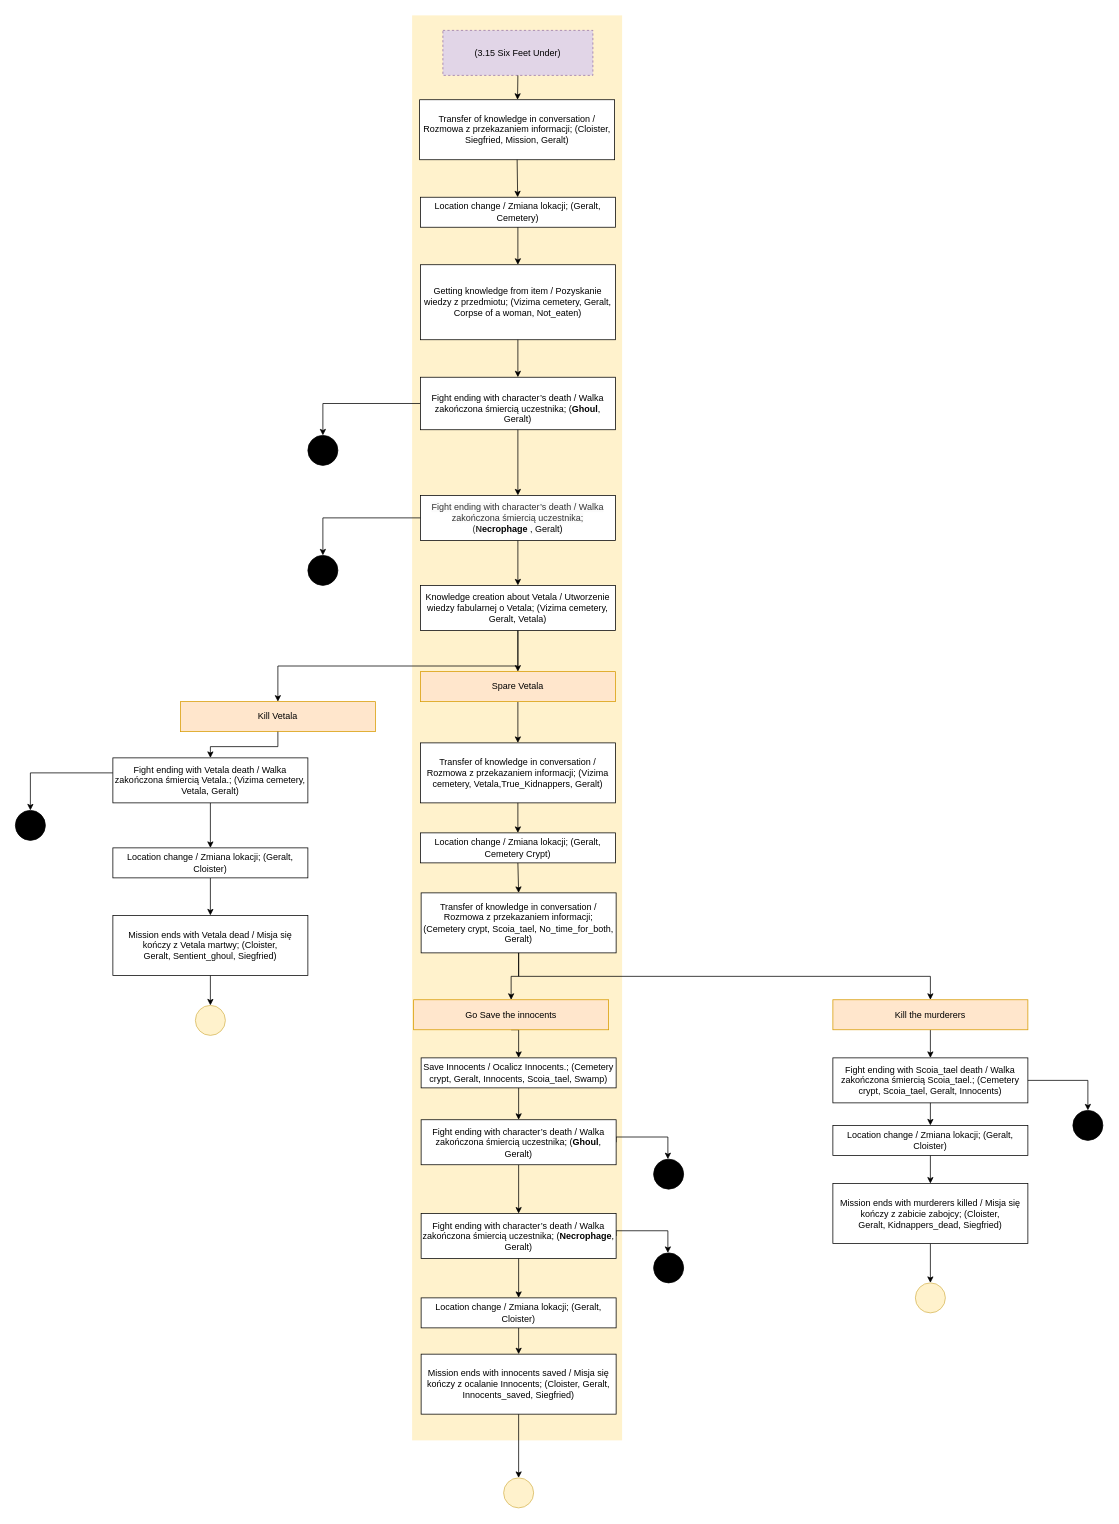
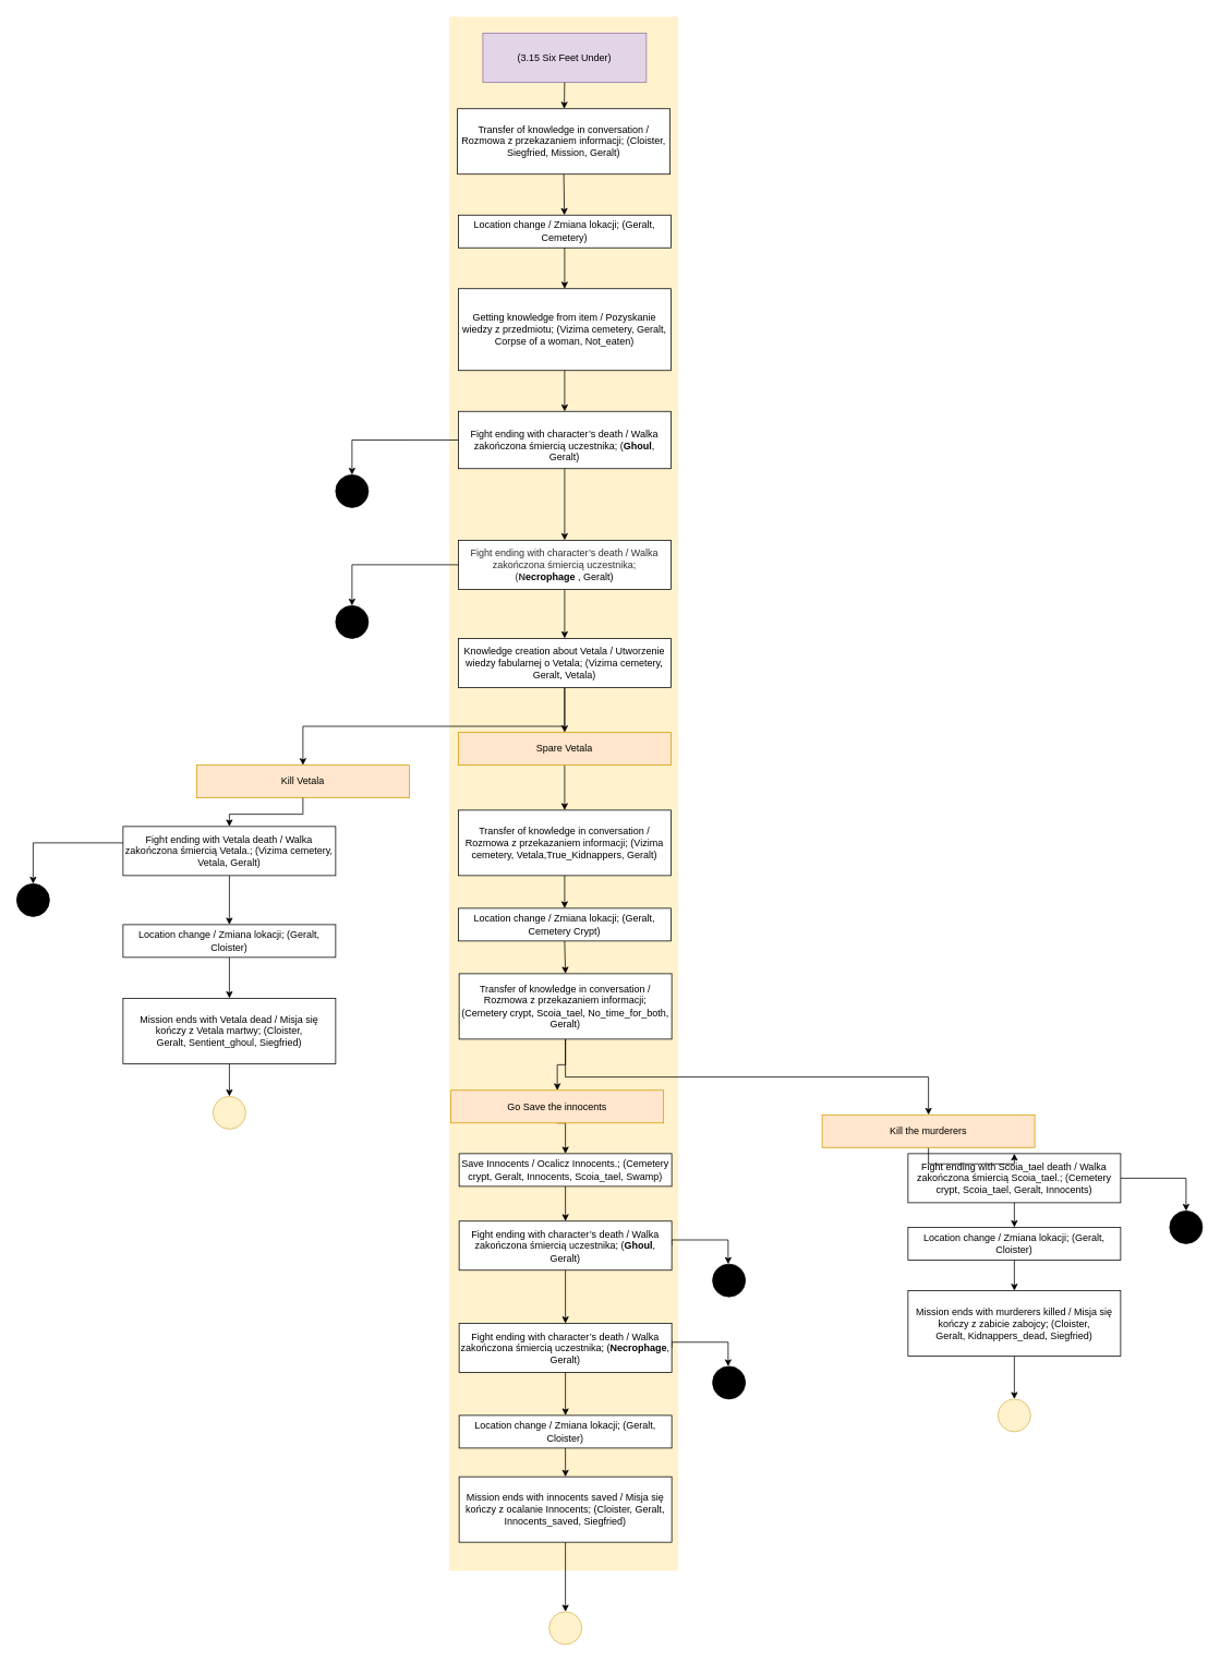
- <mxCell id="3" value="(3.15 Six Feet Under)" style="rounded=0;whiteSpace=wrap;html=1;fillColor=#e1d5e7;strokeColor=#9673a6;dashed=1;" vertex="1" parent="1"><mxGeometry x="590" y="40" width="200" height="60" as="geometry" /></mxCell>
+ <mxCell id="3" value="(3.15 Six Feet Under)" style="rounded=0;whiteSpace=wrap;html=1;fillColor=#e1d5e7;strokeColor=#9673a6;" vertex="1" parent="1"><mxGeometry x="590" y="40" width="200" height="60" as="geometry" /></mxCell>
- <mxCell id="48" value="Kill the murderers" style="rounded=0;whiteSpace=wrap;html=1;align=center;fillColor=#ffe6cc;strokeColor=#d79b00;" vertex="1" parent="1"><mxGeometry x="1110" y="1332.52" width="260" height="40" as="geometry" /></mxCell>
+ <mxCell id="48" value="Kill the murderers" style="rounded=0;whiteSpace=wrap;html=1;align=center;fillColor=#ffe6cc;strokeColor=#d79b00;" vertex="1" parent="1"><mxGeometry x="1005" y="1362.52" width="260" height="40" as="geometry" /></mxCell>
